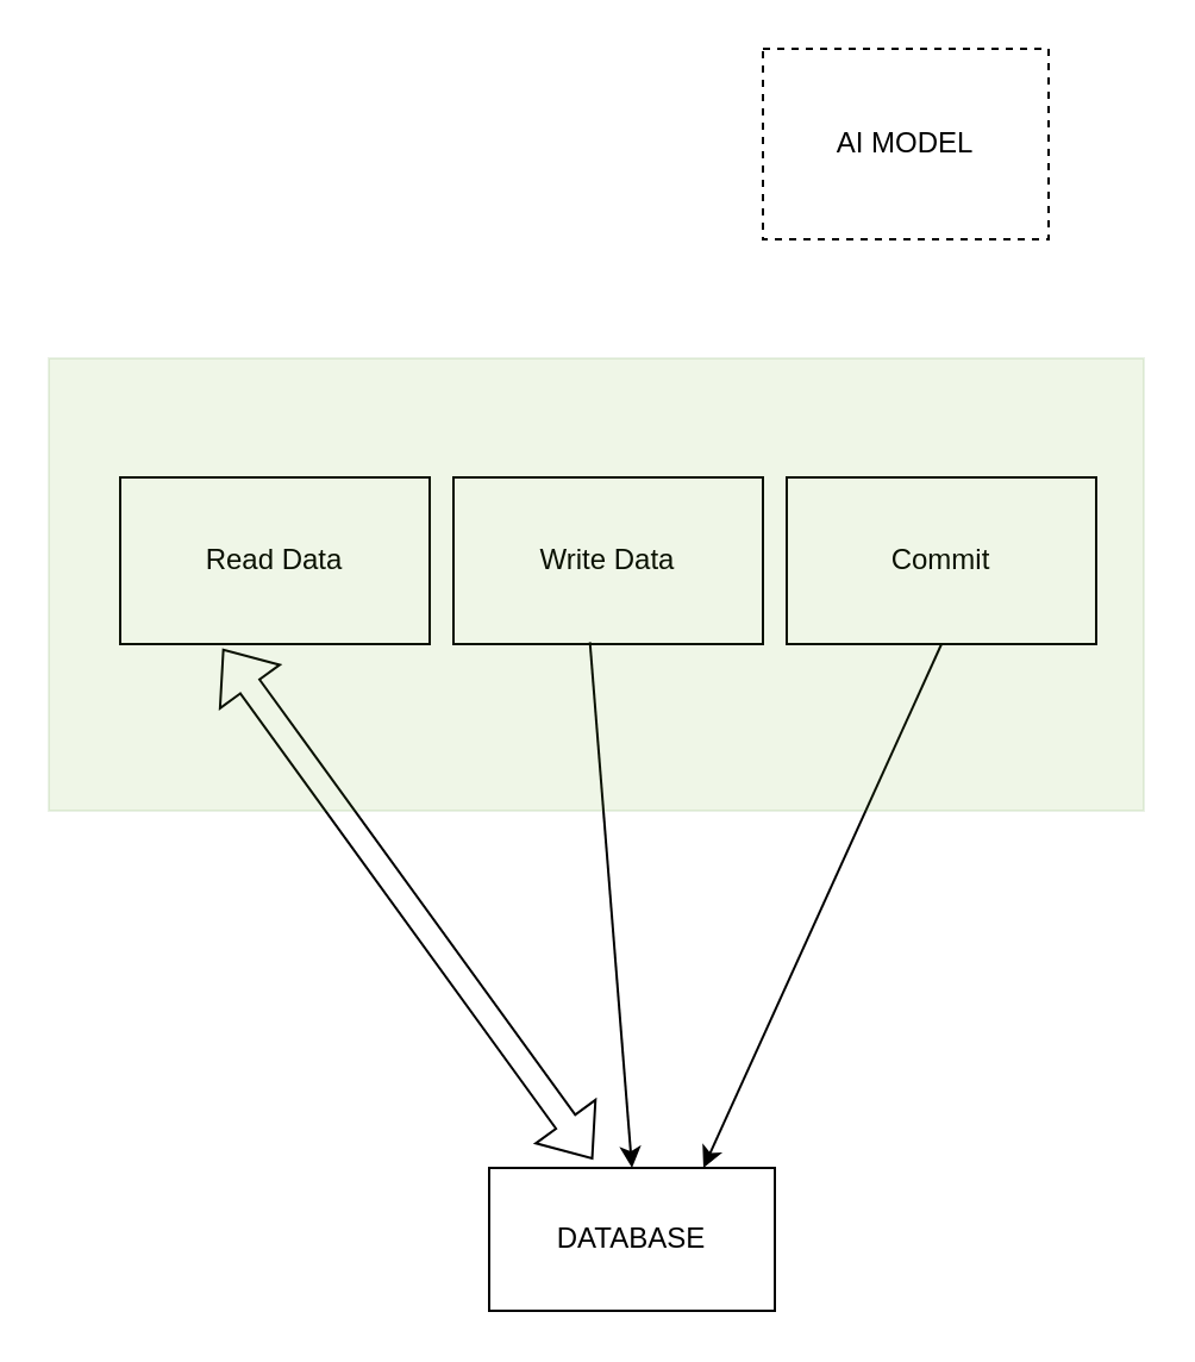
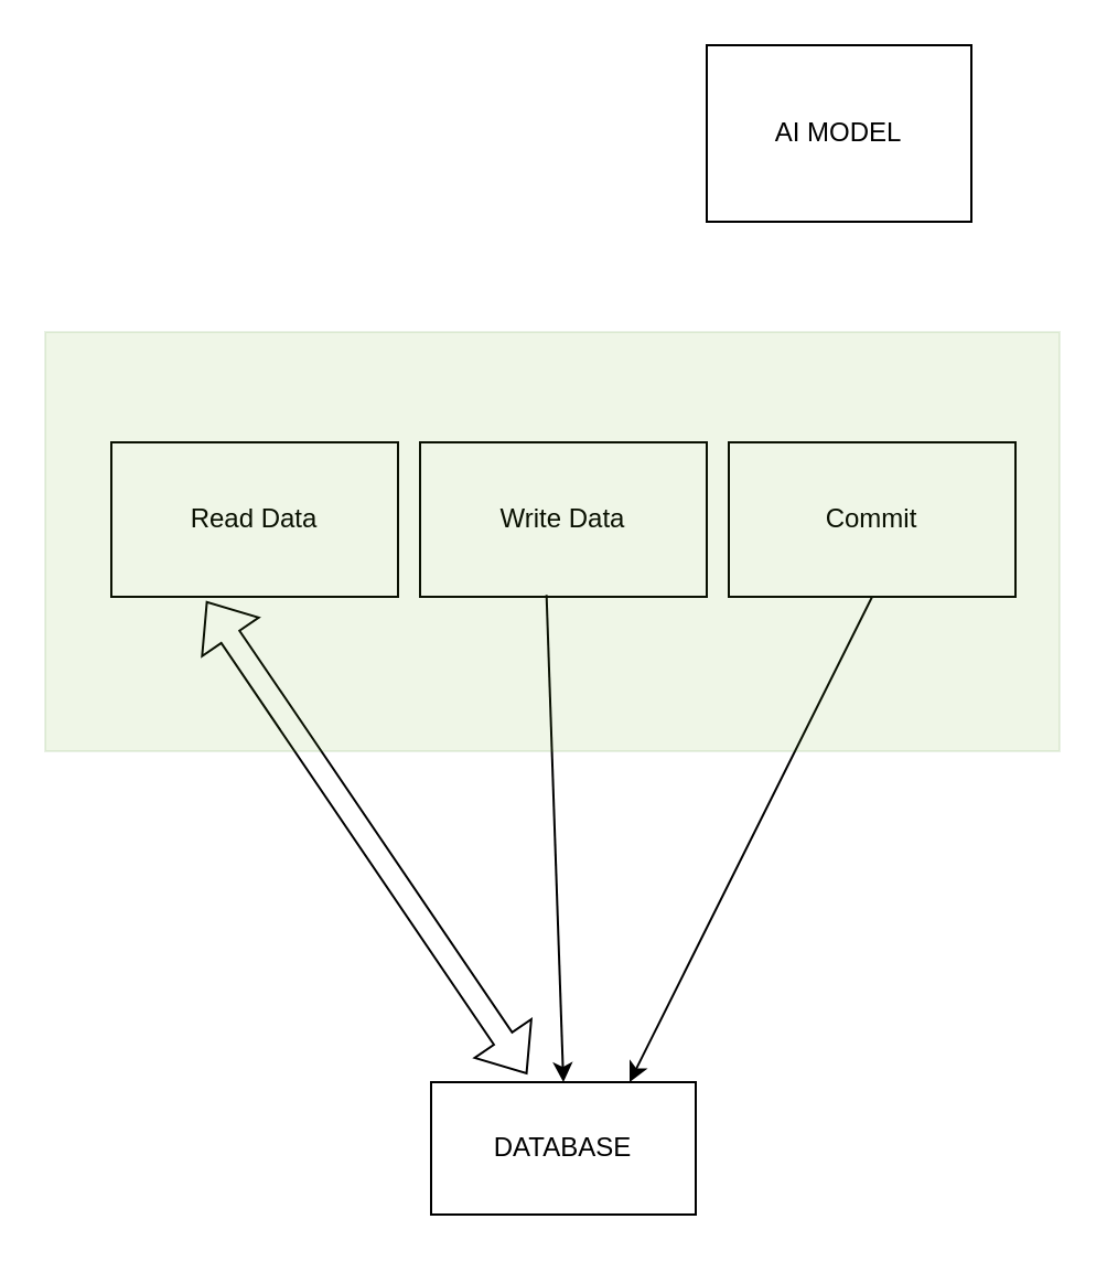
- <mxCell id="2" value="AI MODEL" style="rounded=0;whiteSpace=wrap;html=1;dashed=1;" parent="1" vertex="1"><mxGeometry x="320" y="20" width="120" height="80" as="geometry" /></mxCell>
+ <mxCell id="2" value="AI MODEL" style="rounded=0;whiteSpace=wrap;html=1;" parent="1" vertex="1"><mxGeometry x="320" y="20" width="120" height="80" as="geometry" /></mxCell>
- <mxCell id="3" value="DATABASE" style="rounded=0;whiteSpace=wrap;html=1;" parent="1" vertex="1"><mxGeometry x="205" y="490" width="120" height="60" as="geometry" /></mxCell>
+ <mxCell id="3" value="DATABASE" style="rounded=0;whiteSpace=wrap;html=1;" parent="1" vertex="1"><mxGeometry x="195" y="490" width="120" height="60" as="geometry" /></mxCell>
